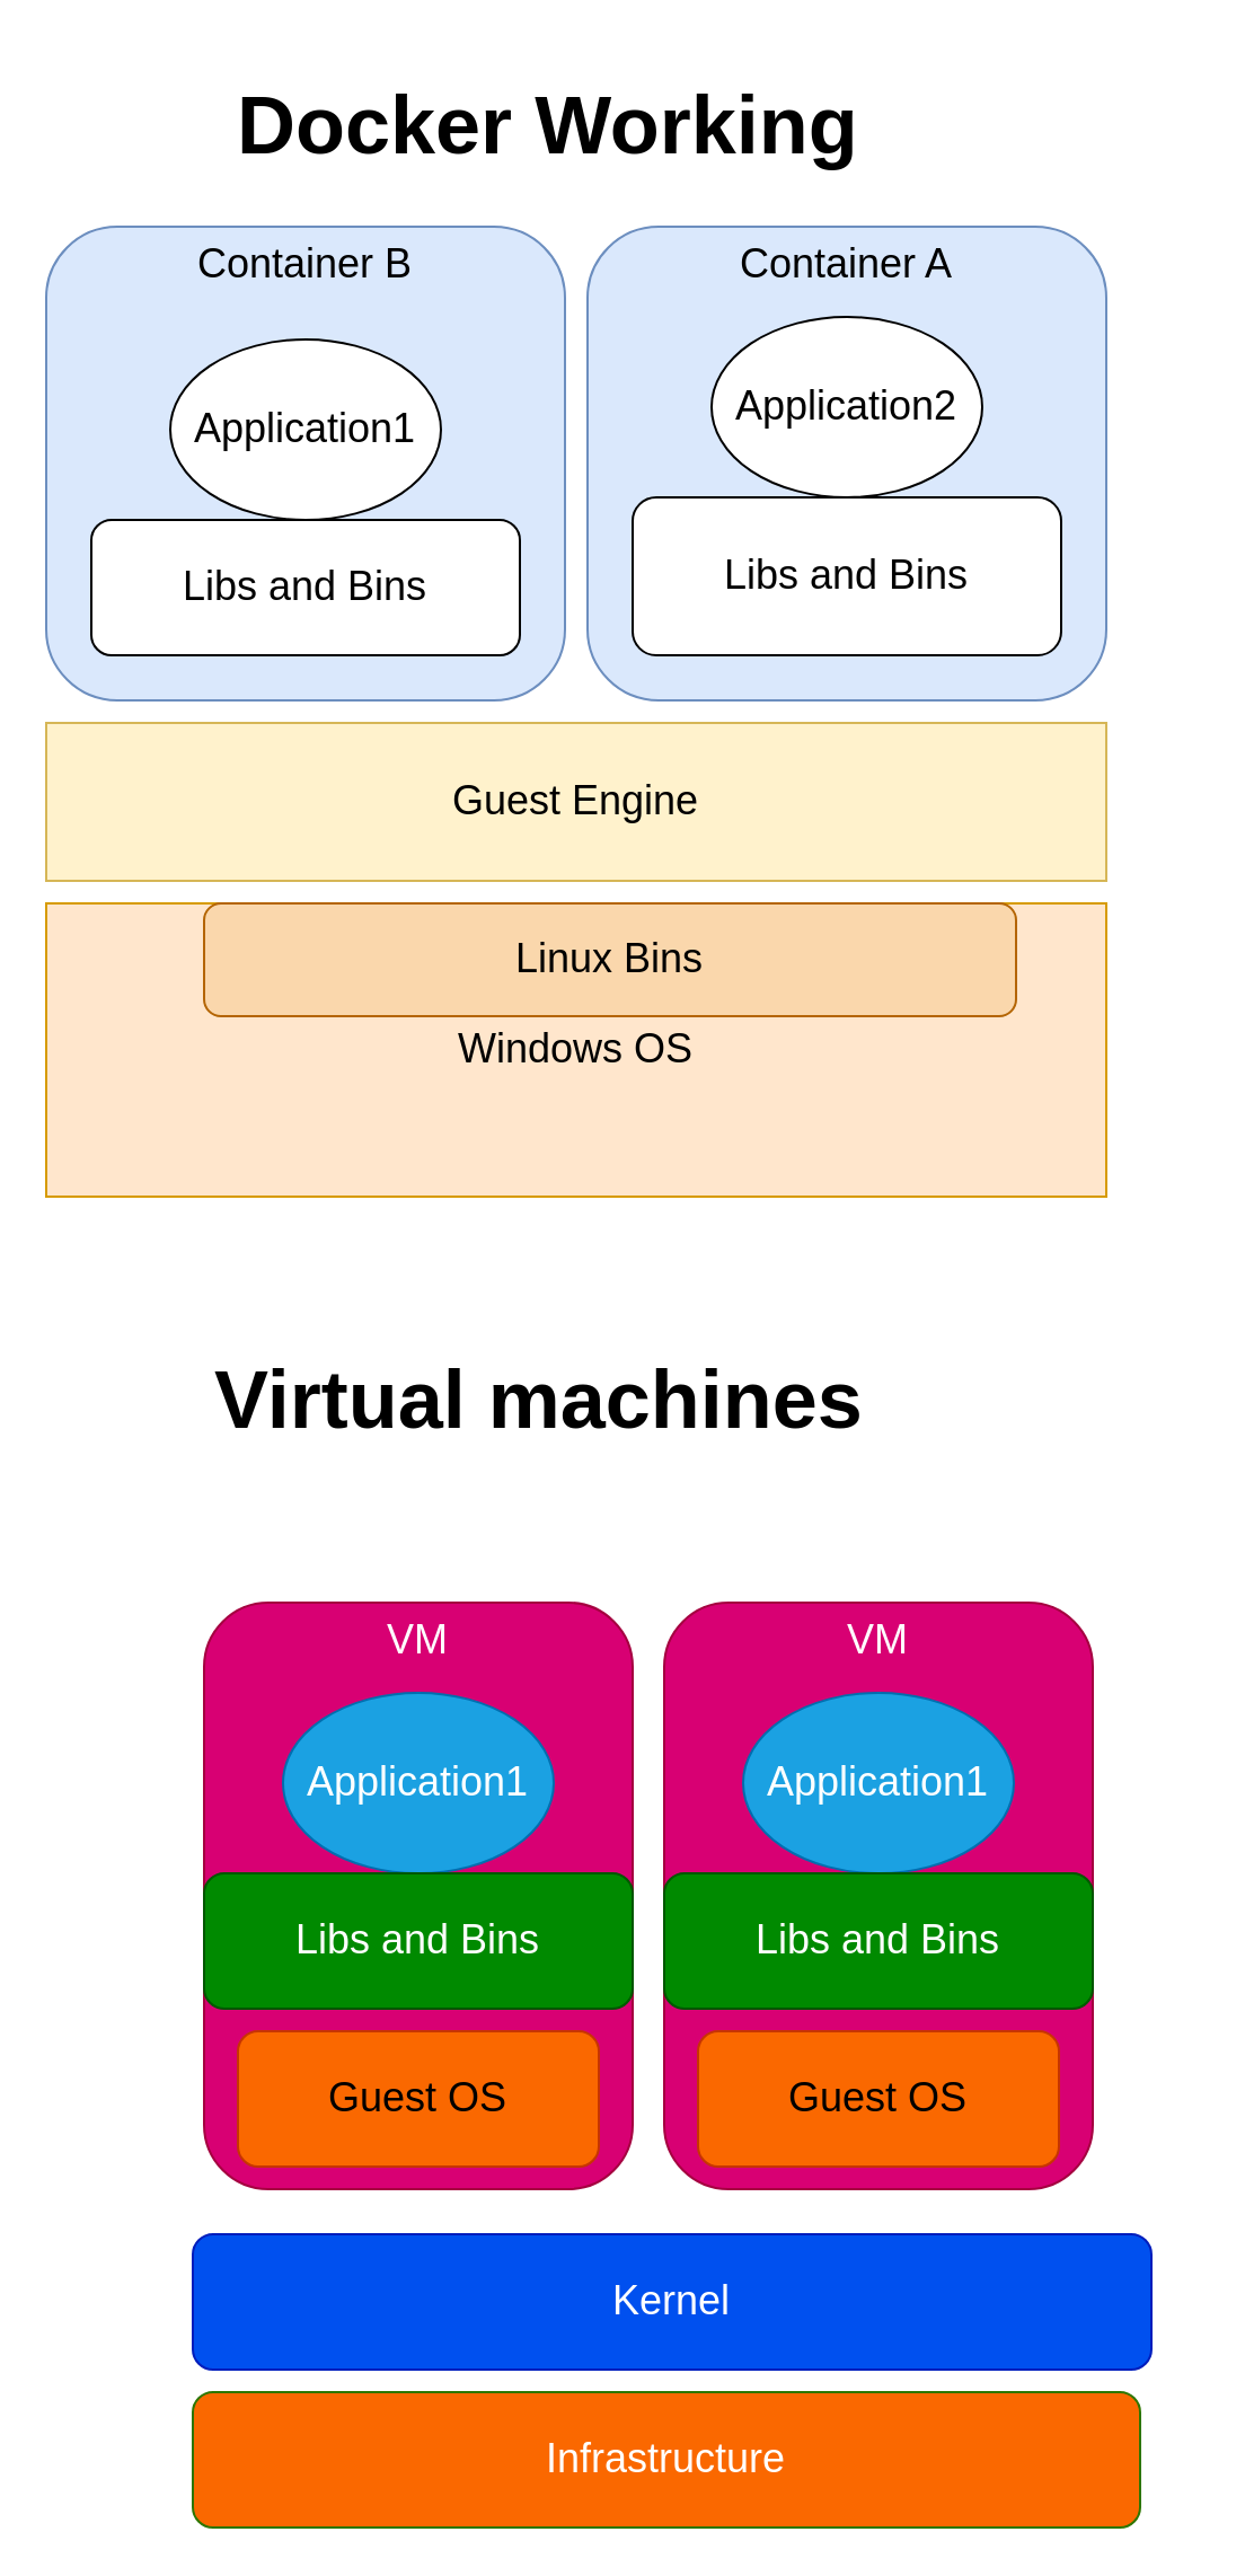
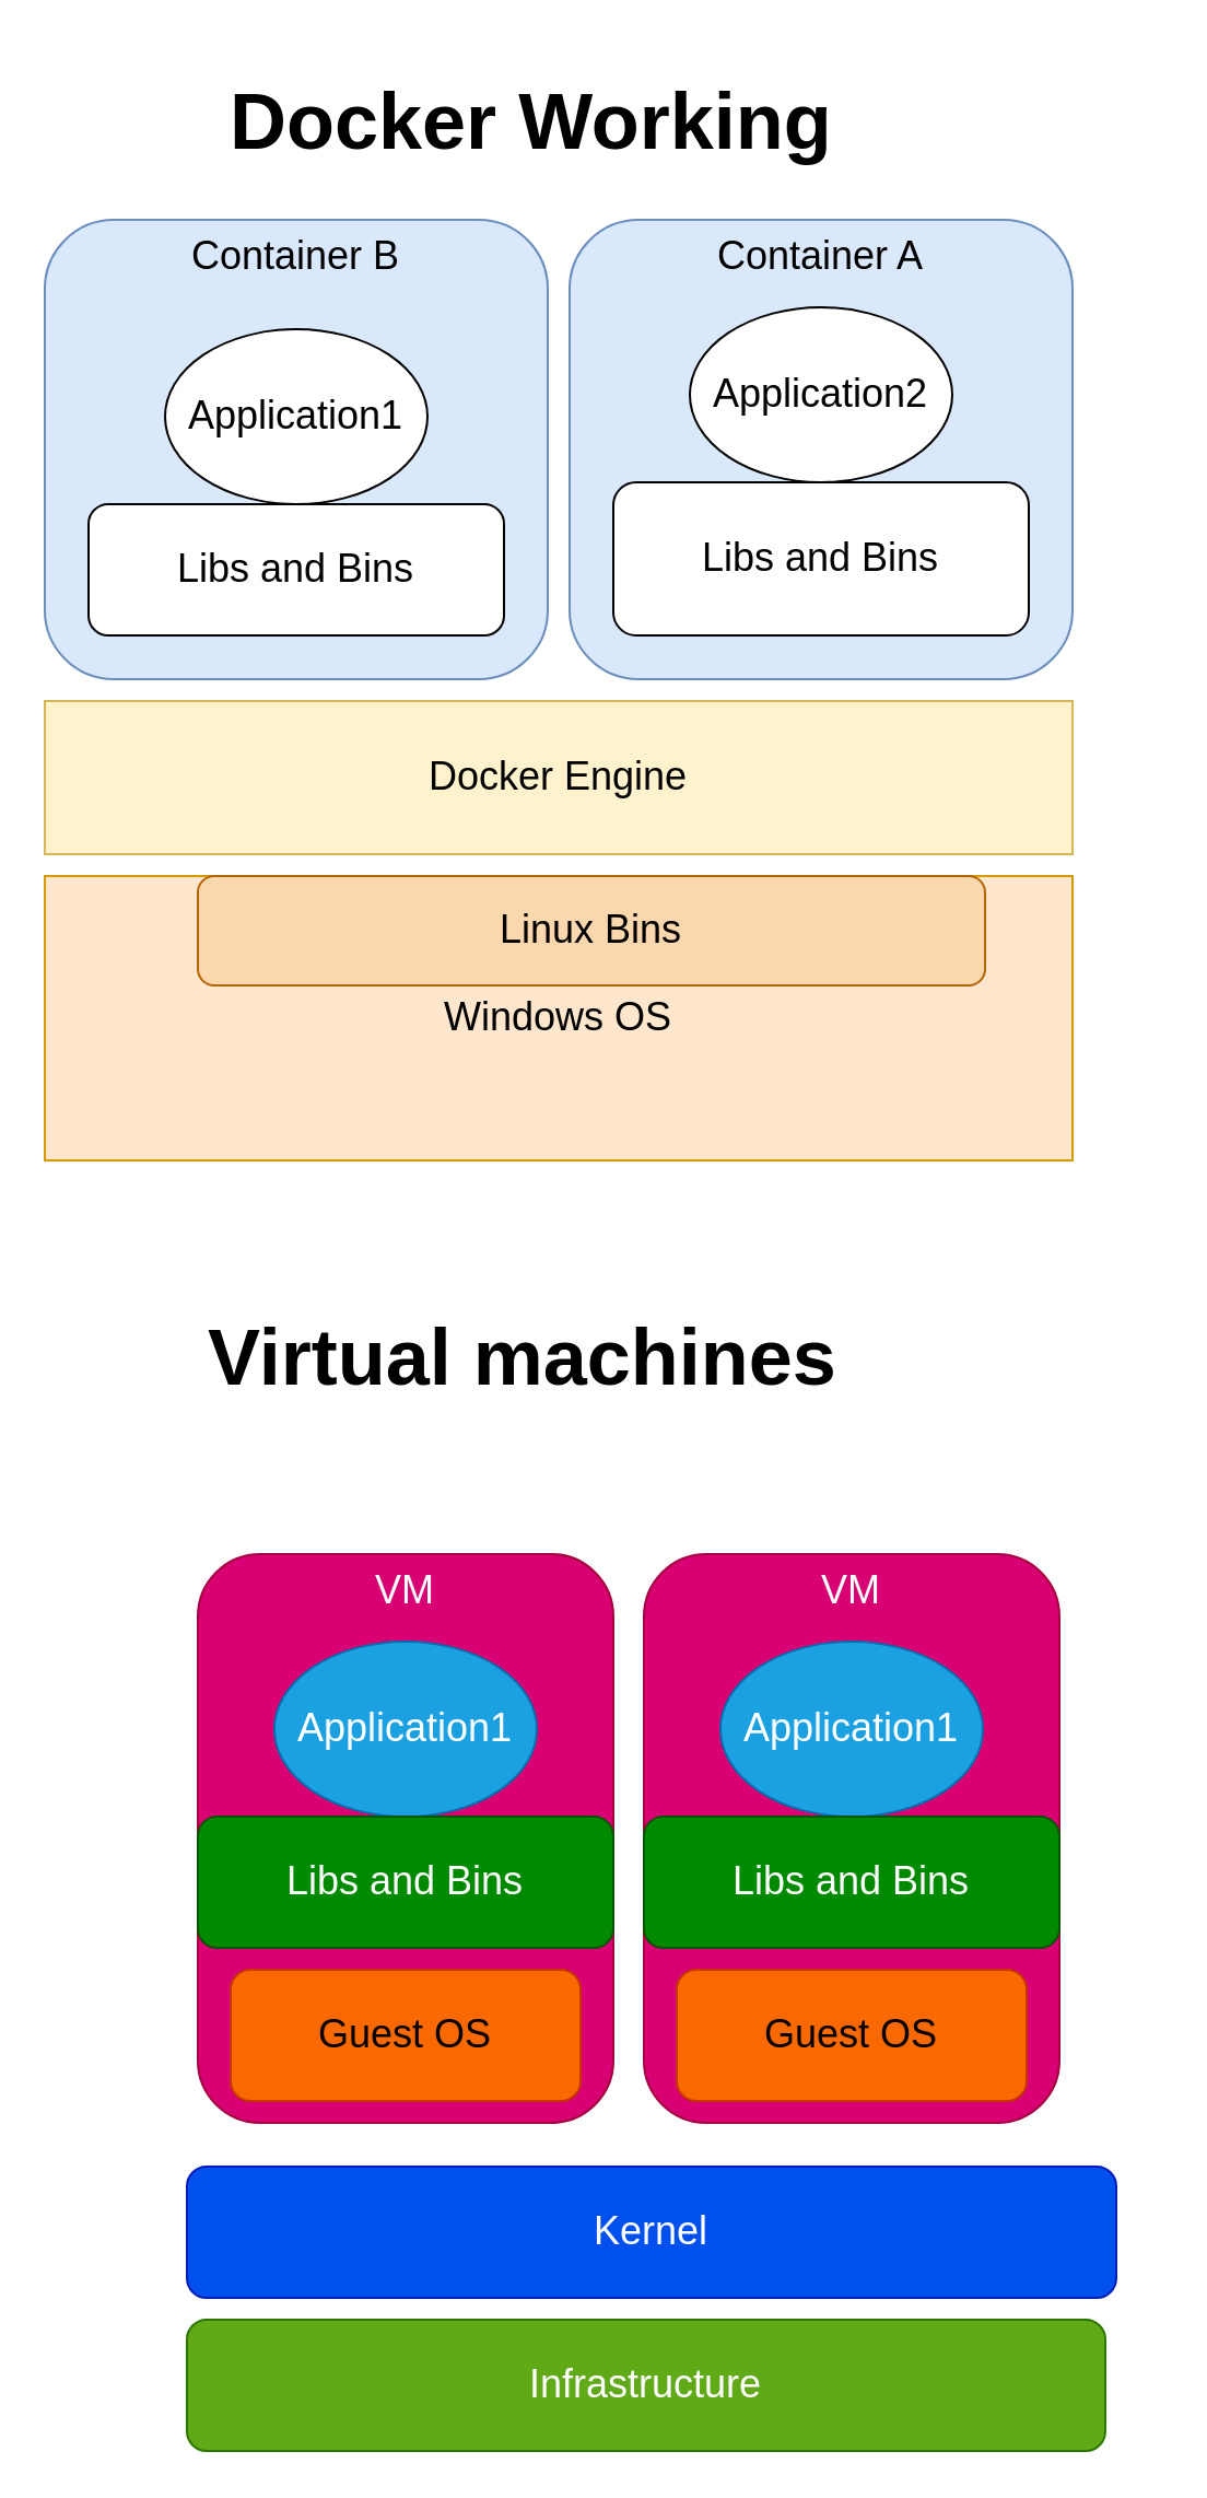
- <mxCell id="3" value="Guest Engine" style="rounded=0;whiteSpace=wrap;html=1;fontSize=18;fillColor=#fff2cc;strokeColor=#d6b656;" vertex="1" parent="1"><mxGeometry x="20" y="320" width="470" height="70" as="geometry" /></mxCell>
+ <mxCell id="3" value="Docker Engine" style="rounded=0;whiteSpace=wrap;html=1;fontSize=18;fillColor=#fff2cc;strokeColor=#d6b656;" vertex="1" parent="1"><mxGeometry x="20" y="320" width="470" height="70" as="geometry" /></mxCell>
- <mxCell id="10" value="Infrastructure" style="rounded=1;whiteSpace=wrap;html=1;fontSize=18;fillColor=#fa6800;fontColor=#ffffff;strokeColor=#2D7600;" vertex="1" parent="1"><mxGeometry x="85" y="1060" width="420" height="60" as="geometry" /></mxCell>
+ <mxCell id="10" value="Infrastructure" style="rounded=1;whiteSpace=wrap;html=1;fontSize=18;fillColor=#60a917;fontColor=#ffffff;strokeColor=#2D7600;" vertex="1" parent="1"><mxGeometry x="85" y="1060" width="420" height="60" as="geometry" /></mxCell>
